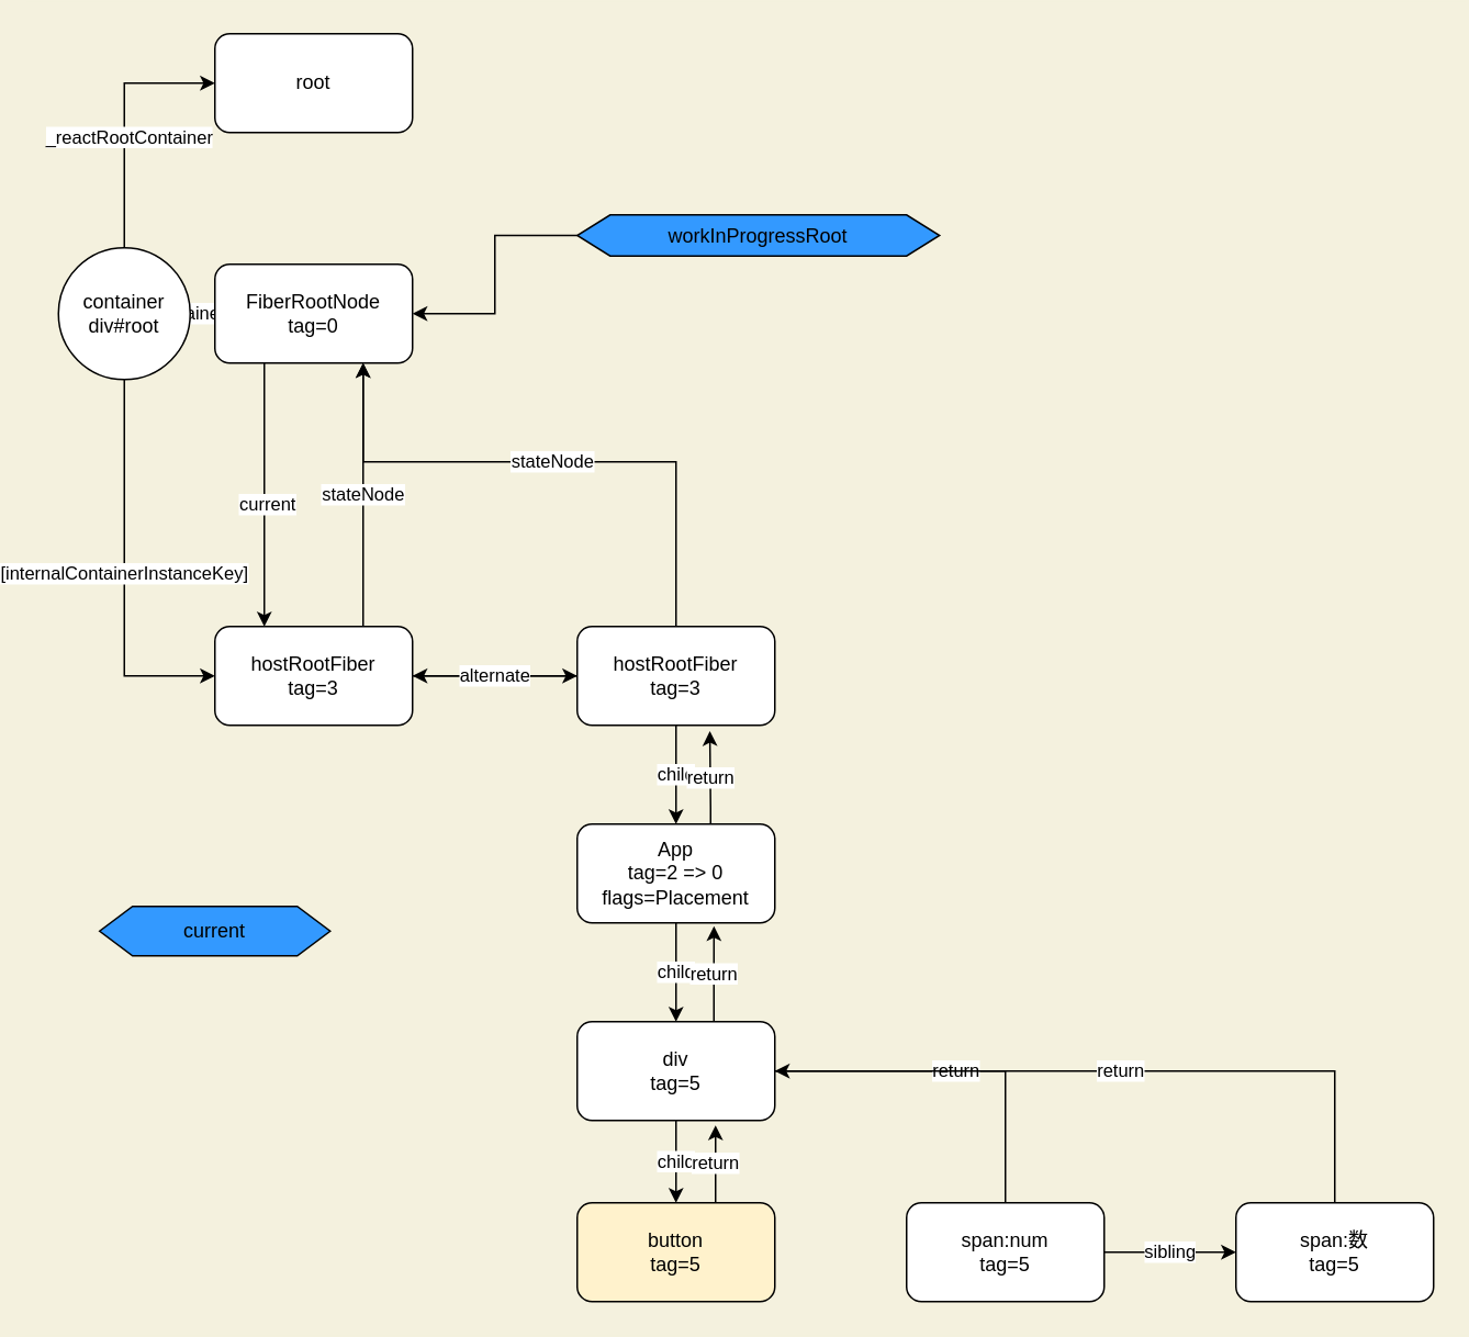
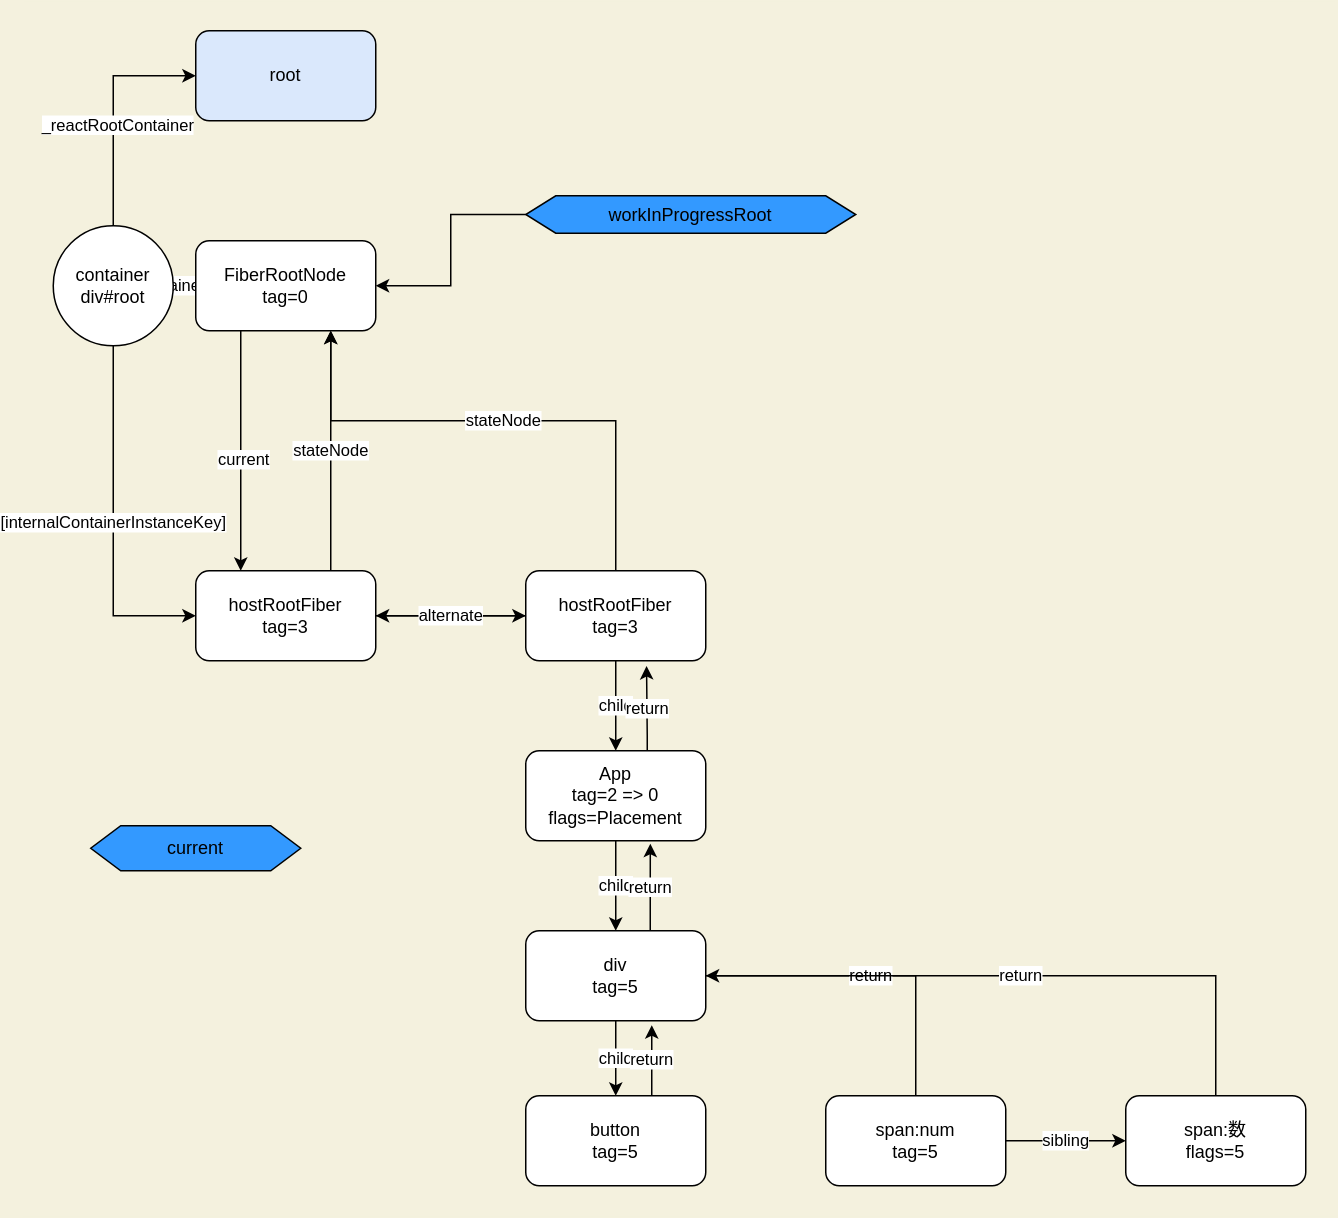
- <mxCell id="13" value="root" style="rounded=1;whiteSpace=wrap;html=1;" parent="1" vertex="1"><mxGeometry x="115" y="20" width="120" height="60" as="geometry" /></mxCell>
+ <mxCell id="13" value="root" style="rounded=1;whiteSpace=wrap;html=1;fillColor=#dae8fc;" parent="1" vertex="1"><mxGeometry x="115" y="20" width="120" height="60" as="geometry" /></mxCell>
- <mxCell id="28" value="button&lt;br&gt;tag=5" style="whiteSpace=wrap;html=1;rounded=1;fillColor=#fff2cc;" vertex="1" parent="1"><mxGeometry x="335" y="730" width="120" height="60" as="geometry" /></mxCell>
+ <mxCell id="28" value="button&lt;br&gt;tag=5" style="whiteSpace=wrap;html=1;rounded=1;" vertex="1" parent="1"><mxGeometry x="335" y="730" width="120" height="60" as="geometry" /></mxCell>
- <mxCell id="33" value="span:数&lt;br&gt;tag=5" style="whiteSpace=wrap;html=1;rounded=1;" vertex="1" parent="1"><mxGeometry x="735" y="730" width="120" height="60" as="geometry" /></mxCell>
+ <mxCell id="33" value="span:数&lt;br&gt;flags=5" style="whiteSpace=wrap;html=1;rounded=1;" vertex="1" parent="1"><mxGeometry x="735" y="730" width="120" height="60" as="geometry" /></mxCell>
